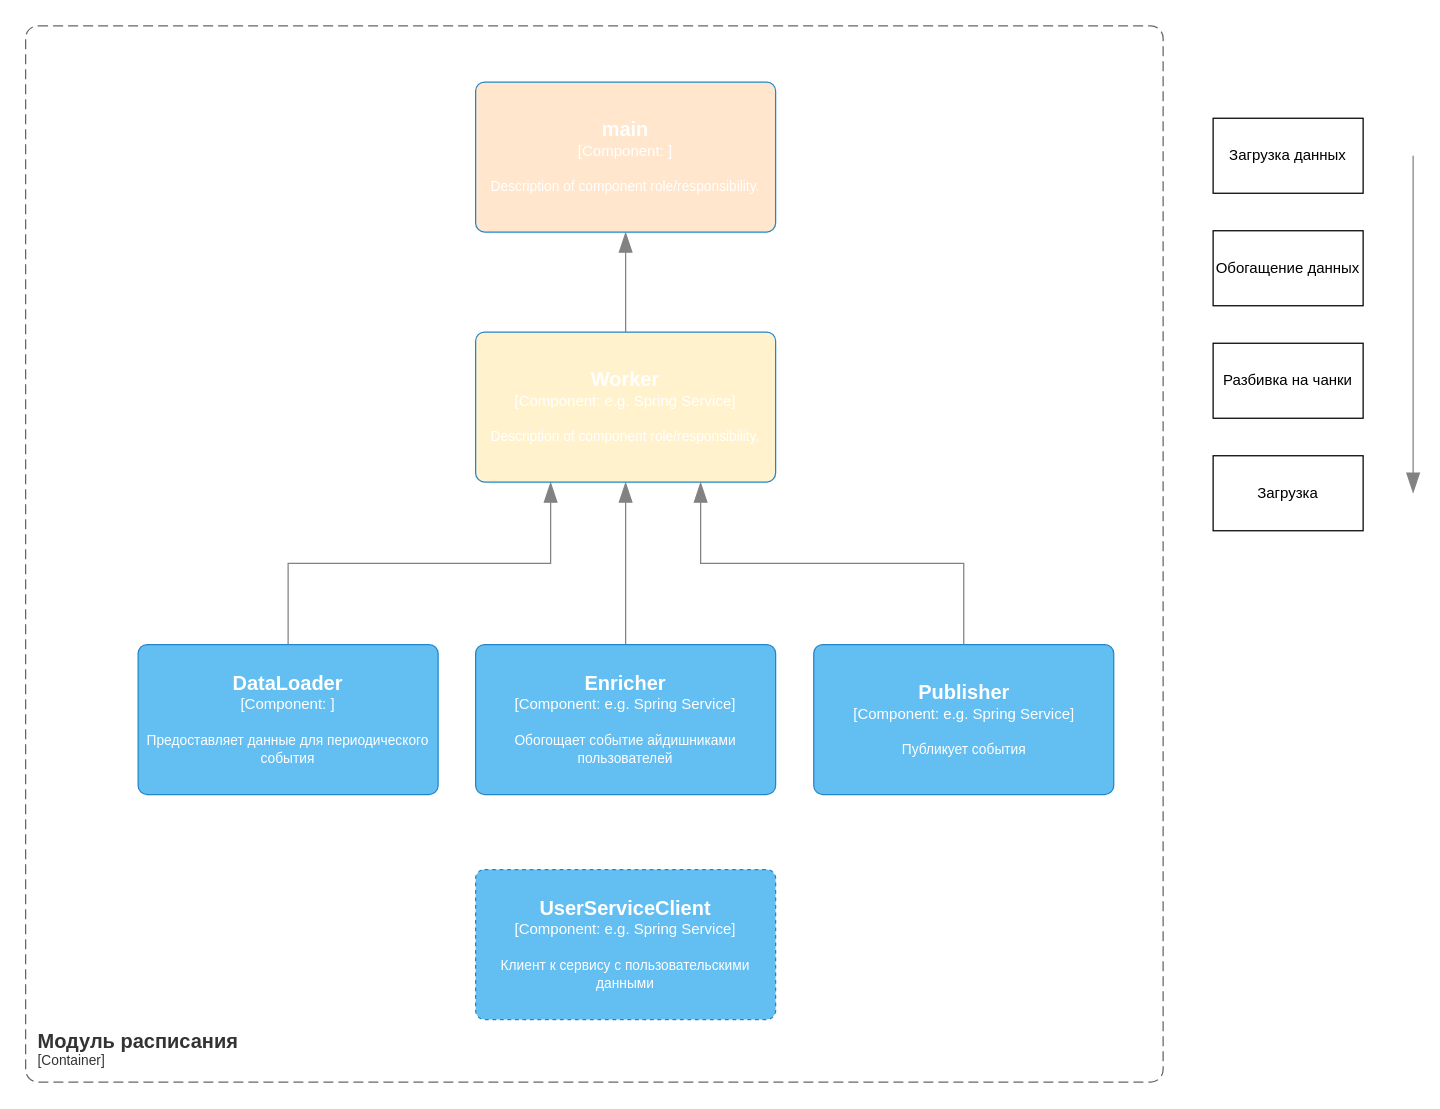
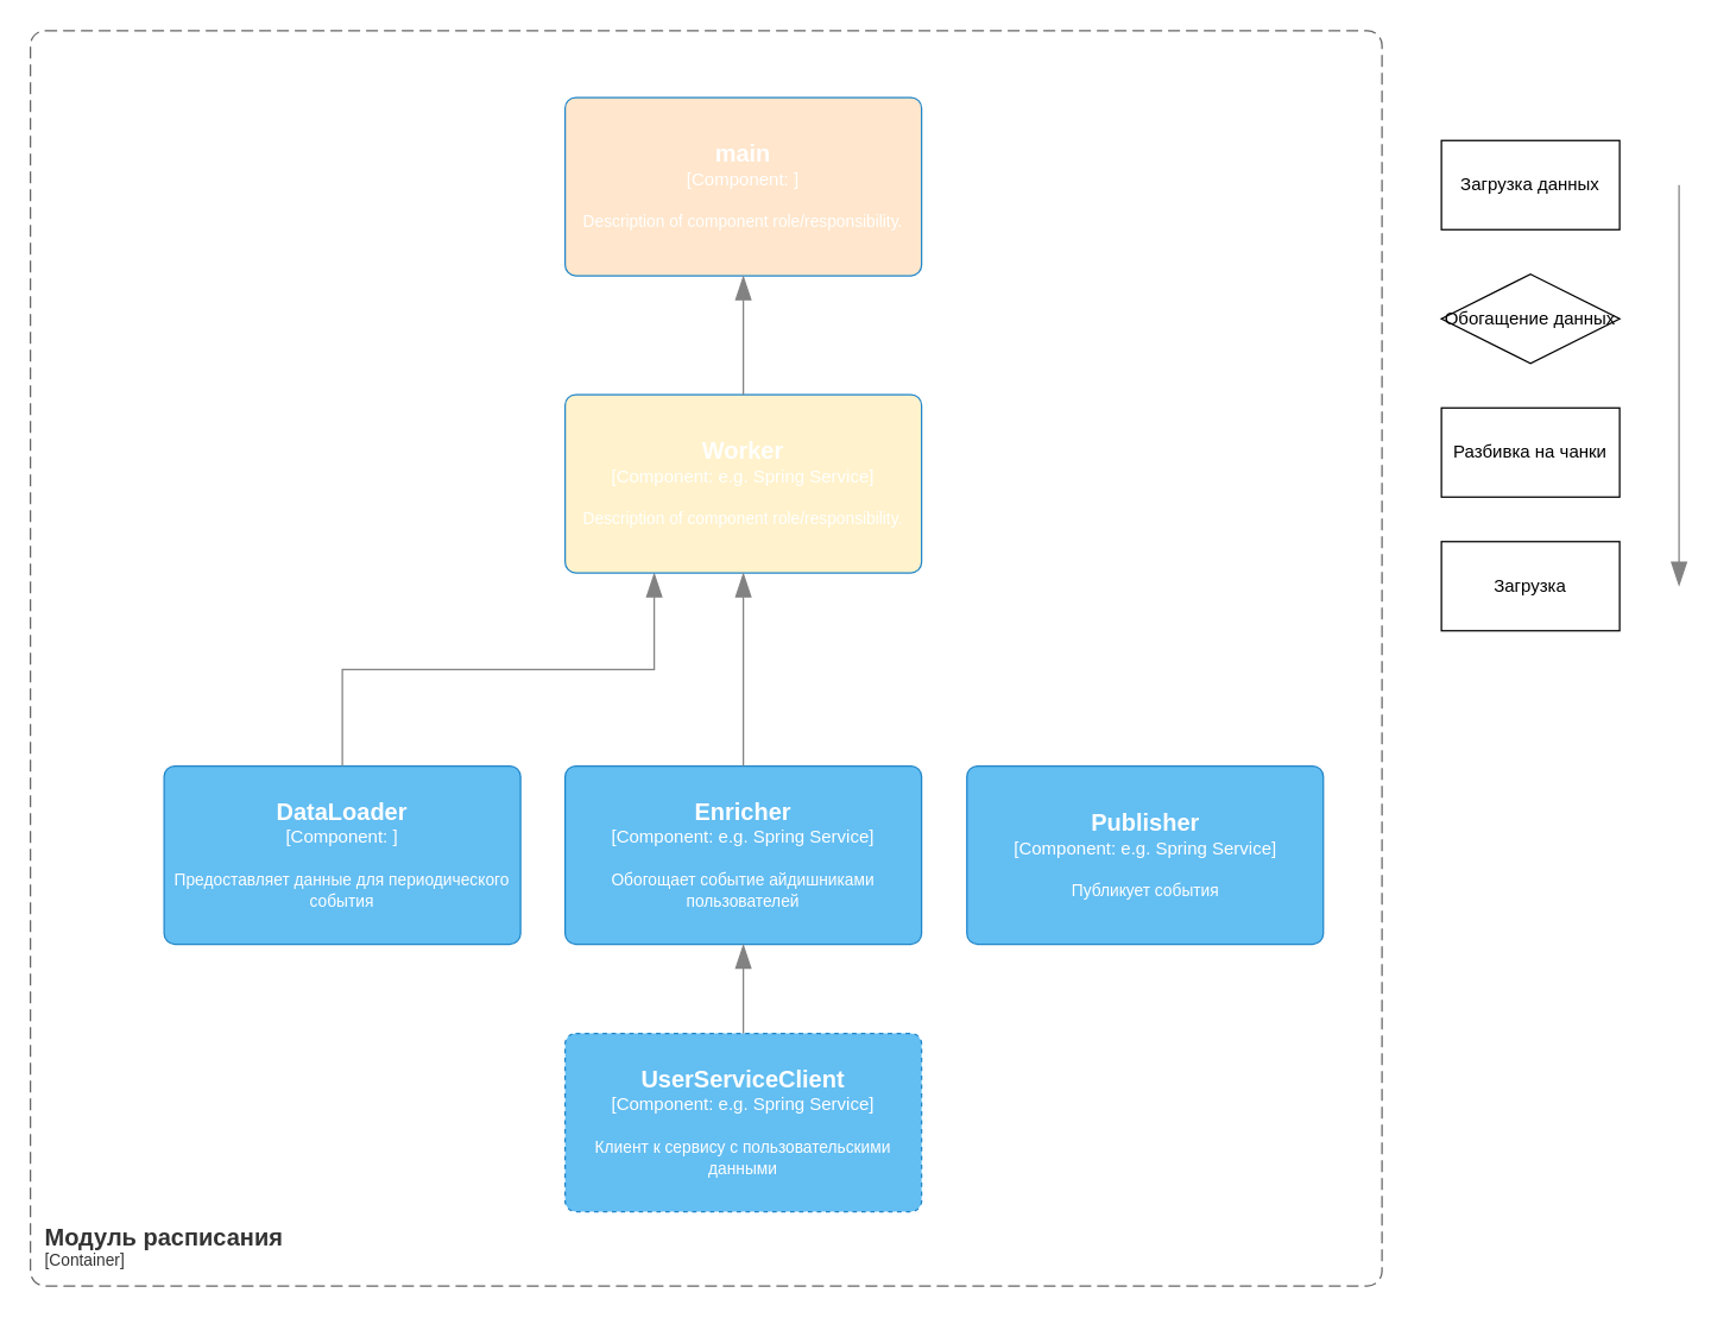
- <mxCell id="14" value="Обогащение данных" style="rounded=0;whiteSpace=wrap;html=1;" vertex="1" parent="1"><mxGeometry x="970" y="184" width="120" height="60" as="geometry" /></mxCell>
+ <mxCell id="14" value="Обогащение данных" style="rhombus;whiteSpace=wrap;html=1;" vertex="1" parent="1"><mxGeometry x="970" y="184" width="120" height="60" as="geometry" /></mxCell>
- <mxCell id="11" value="" style="endArrow=blockThin;html=1;fontSize=10;fontColor=#404040;strokeWidth=1;endFill=1;strokeColor=#828282;elbow=vertical;metaEdit=1;endSize=14;startSize=14;jumpStyle=arc;jumpSize=16;rounded=0;edgeStyle=orthogonalEdgeStyle;entryX=0.75;entryY=1;entryDx=0;entryDy=0;entryPerimeter=0;exitX=0.5;exitY=0;exitDx=0;exitDy=0;exitPerimeter=0;" edge="1" parent="1" source="10" target="5"><mxGeometry width="240" relative="1" as="geometry"><mxPoint x="740" y="595" as="sourcePoint" /><mxPoint x="980" y="595" as="targetPoint" /></mxGeometry></mxCell>
+ <mxCell id="8" value="" style="endArrow=blockThin;html=1;fontSize=10;fontColor=#404040;strokeWidth=1;endFill=1;strokeColor=#828282;elbow=vertical;metaEdit=1;endSize=14;startSize=14;jumpStyle=arc;jumpSize=16;rounded=0;edgeStyle=orthogonalEdgeStyle;entryX=0.5;entryY=1;entryDx=0;entryDy=0;entryPerimeter=0;exitX=0.5;exitY=0;exitDx=0;exitDy=0;exitPerimeter=0;" edge="1" parent="1" source="7" target="6"><mxGeometry width="240" relative="1" as="geometry"><mxPoint x="440" y="395" as="sourcePoint" /><mxPoint x="680" y="395" as="targetPoint" /></mxGeometry></mxCell>
